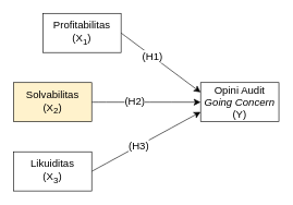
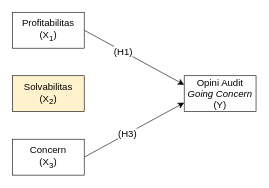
- <mxCell id="4" value="Profitabilitas&lt;br&gt;(X&lt;font style=&quot;font-size: 16px;&quot;&gt;&lt;sub&gt;1&lt;/sub&gt;&lt;/font&gt;)" style="rounded=0;whiteSpace=wrap;html=1;fontSize=16;" vertex="1" parent="1"><mxGeometry x="65" y="20" width="120" height="60" as="geometry" /></mxCell>
+ <mxCell id="4" value="Profitabilitas&lt;br&gt;(X&lt;font style=&quot;font-size: 16px;&quot;&gt;&lt;sub&gt;1&lt;/sub&gt;&lt;/font&gt;)" style="rounded=0;whiteSpace=wrap;html=1;fontSize=16;" vertex="1" parent="1"><mxGeometry x="20" y="20" width="120" height="60" as="geometry" /></mxCell>
- <mxCell id="5" style="edgeStyle=none;curved=1;rounded=0;orthogonalLoop=1;jettySize=auto;html=1;exitX=1;exitY=0.5;exitDx=0;exitDy=0;entryX=0;entryY=0.5;entryDx=0;entryDy=0;fontSize=12;startSize=8;endSize=8;" edge="1" parent="1" source="7" target="11"><mxGeometry relative="1" as="geometry" /></mxCell>
- <mxCell id="6" value="(H2)" style="edgeLabel;html=1;align=center;verticalAlign=middle;resizable=0;points=[];fontSize=16;" vertex="1" connectable="0" parent="5"><mxGeometry x="-0.222" y="2" relative="1" as="geometry"><mxPoint as="offset" /></mxGeometry></mxCell>
- <mxCell id="10" value="Likuiditas&lt;br&gt;(X&lt;sub&gt;3&lt;/sub&gt;)" style="rounded=0;whiteSpace=wrap;html=1;fontSize=16;" vertex="1" parent="1"><mxGeometry x="20" y="232" width="120" height="60" as="geometry" /></mxCell>
+ <mxCell id="10" value="Concern&lt;br&gt;(X&lt;sub&gt;3&lt;/sub&gt;)" style="rounded=0;whiteSpace=wrap;html=1;fontSize=16;" vertex="1" parent="1"><mxGeometry x="20" y="232" width="120" height="60" as="geometry" /></mxCell>
